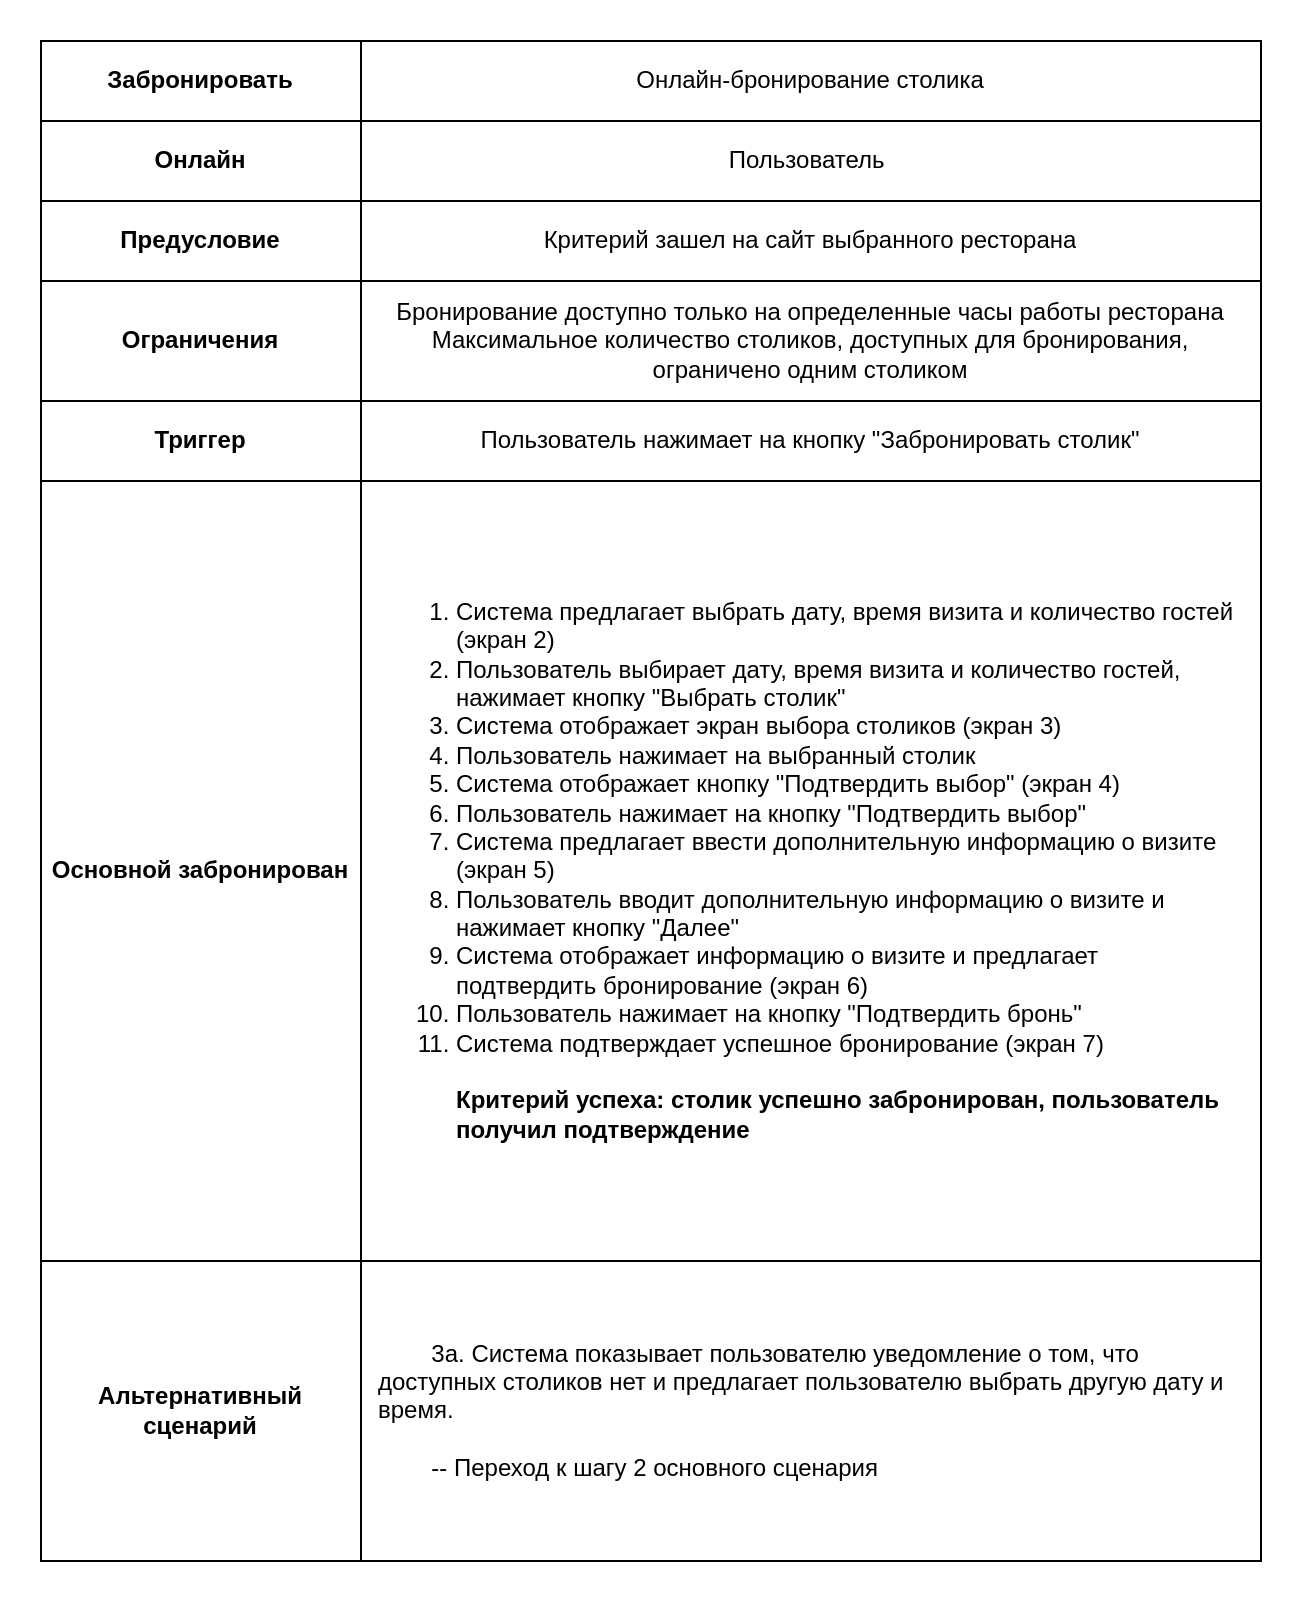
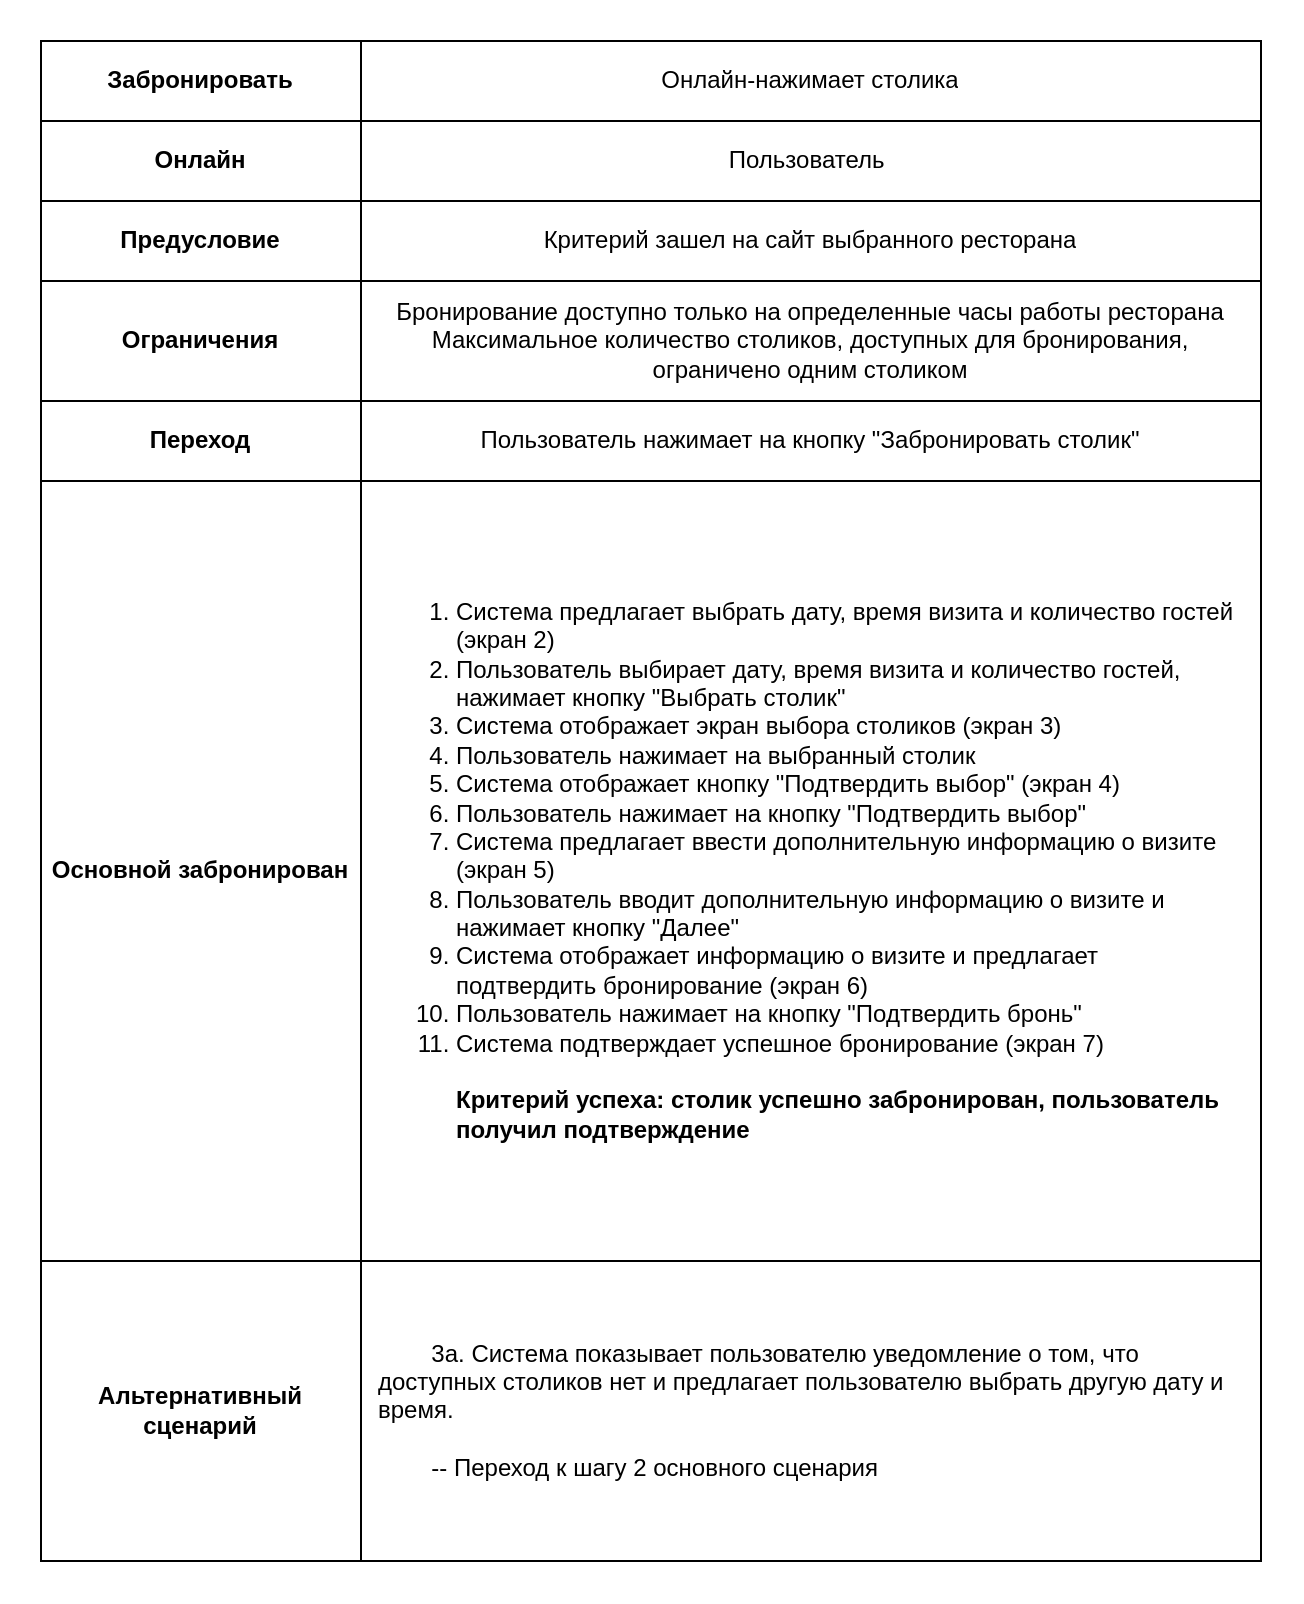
- <mxCell id="5" value="Онлайн-бронирование столика" style="shape=partialRectangle;html=1;whiteSpace=wrap;connectable=0;strokeColor=inherit;overflow=hidden;fillColor=none;top=0;left=0;bottom=0;right=0;pointerEvents=1;spacingLeft=7;spacingRight=7;" parent="3" vertex="1"><mxGeometry x="160" width="450" height="40" as="geometry"><mxRectangle width="450" height="40" as="alternateBounds" /></mxGeometry></mxCell>
+ <mxCell id="5" value="Онлайн-нажимает столика" style="shape=partialRectangle;html=1;whiteSpace=wrap;connectable=0;strokeColor=inherit;overflow=hidden;fillColor=none;top=0;left=0;bottom=0;right=0;pointerEvents=1;spacingLeft=7;spacingRight=7;" parent="3" vertex="1"><mxGeometry x="160" width="450" height="40" as="geometry"><mxRectangle width="450" height="40" as="alternateBounds" /></mxGeometry></mxCell>
- <mxCell id="16" value="&lt;b&gt;Триггер&lt;/b&gt;" style="shape=partialRectangle;html=1;whiteSpace=wrap;connectable=0;strokeColor=inherit;overflow=hidden;fillColor=none;top=0;left=0;bottom=0;right=0;pointerEvents=1;" parent="15" vertex="1"><mxGeometry width="160" height="40" as="geometry"><mxRectangle width="160" height="40" as="alternateBounds" /></mxGeometry></mxCell>
+ <mxCell id="16" value="&lt;b&gt;Переход&lt;/b&gt;" style="shape=partialRectangle;html=1;whiteSpace=wrap;connectable=0;strokeColor=inherit;overflow=hidden;fillColor=none;top=0;left=0;bottom=0;right=0;pointerEvents=1;" parent="15" vertex="1"><mxGeometry width="160" height="40" as="geometry"><mxRectangle width="160" height="40" as="alternateBounds" /></mxGeometry></mxCell>
